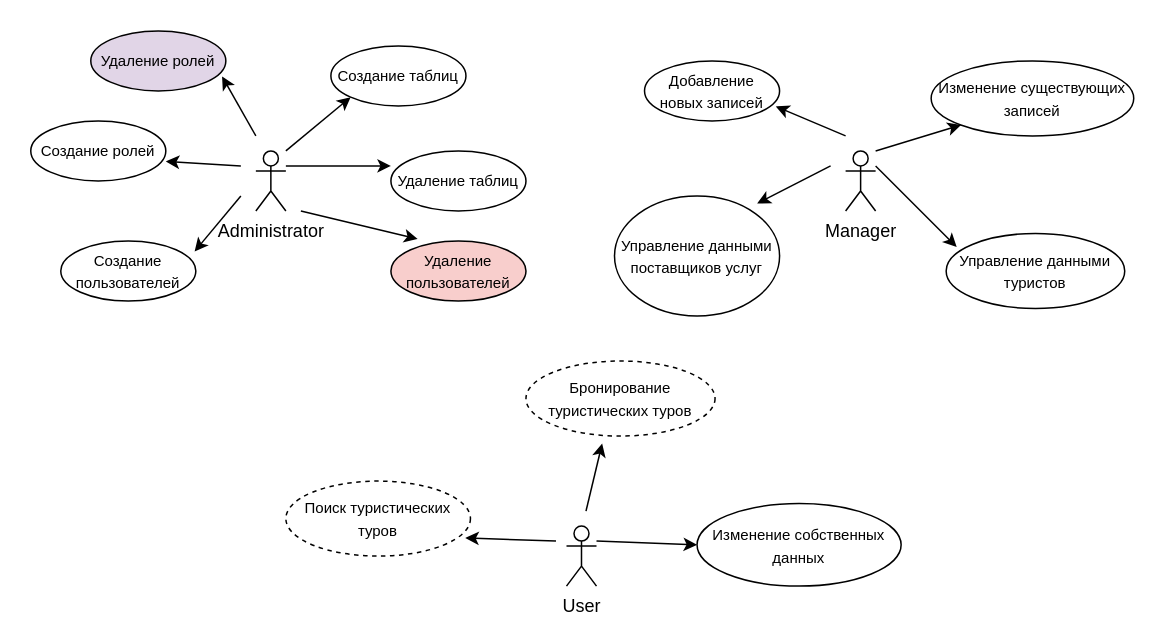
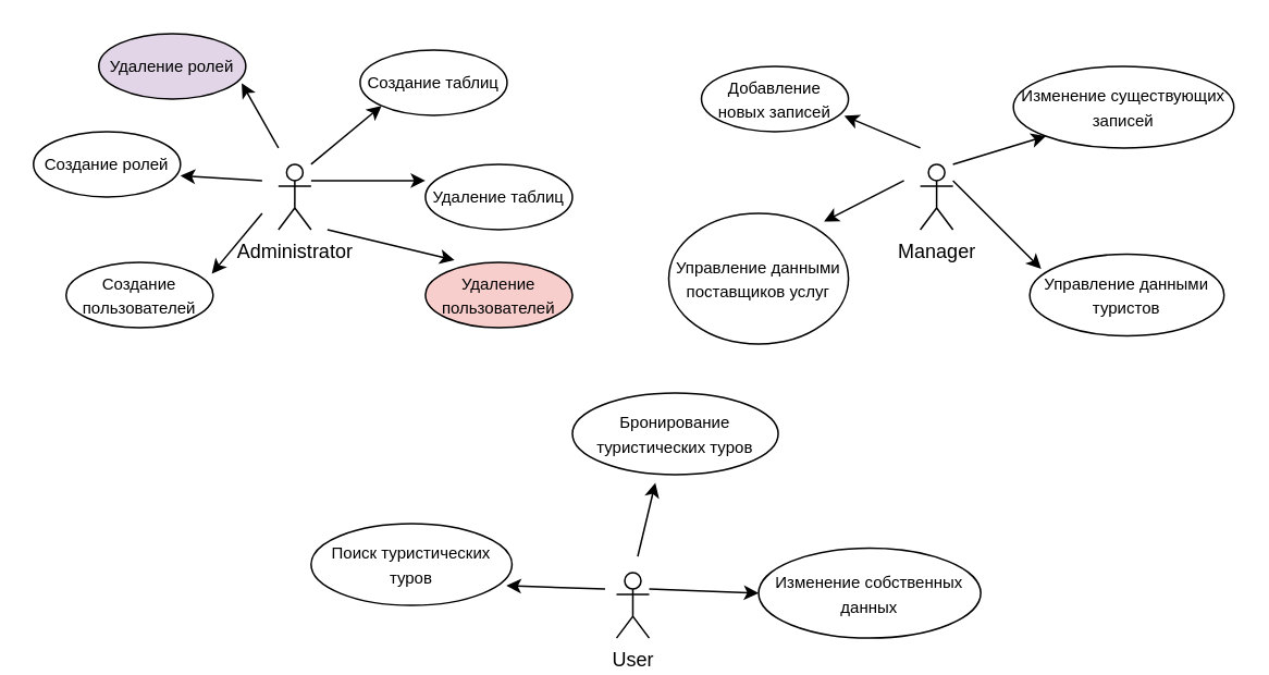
- <mxCell id="25" value="&lt;font size=&quot;1&quot;&gt;Бронирование туристических туров&lt;/font&gt;" style="ellipse;whiteSpace=wrap;html=1;dashed=1;" vertex="1" parent="1"><mxGeometry x="350" y="240" width="126" height="50" as="geometry" /></mxCell>
+ <mxCell id="25" value="&lt;font size=&quot;1&quot;&gt;Бронирование туристических туров&lt;/font&gt;" style="ellipse;whiteSpace=wrap;html=1;" vertex="1" parent="1"><mxGeometry x="350" y="240" width="126" height="50" as="geometry" /></mxCell>
- <mxCell id="27" value="&lt;font size=&quot;1&quot;&gt;Поиск туристических туров&lt;/font&gt;" style="ellipse;whiteSpace=wrap;html=1;dashed=1;" vertex="1" parent="1"><mxGeometry x="190" y="320" width="123" height="50" as="geometry" /></mxCell>
+ <mxCell id="27" value="&lt;font size=&quot;1&quot;&gt;Поиск туристических туров&lt;/font&gt;" style="ellipse;whiteSpace=wrap;html=1;" vertex="1" parent="1"><mxGeometry x="190" y="320" width="123" height="50" as="geometry" /></mxCell>
